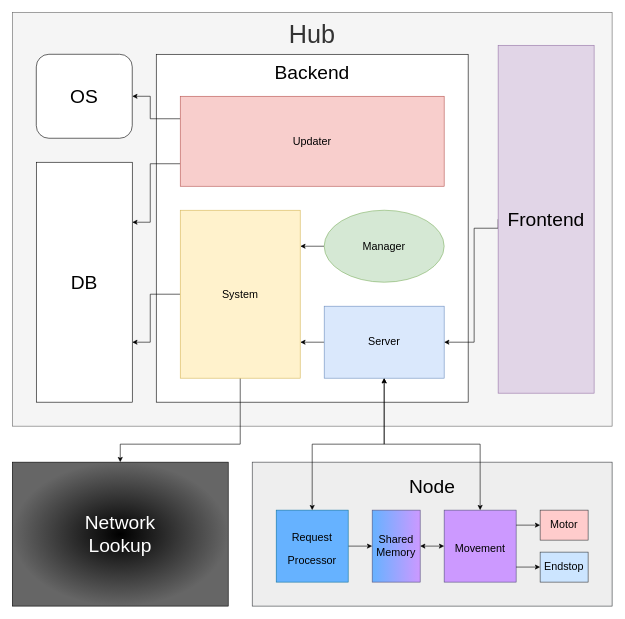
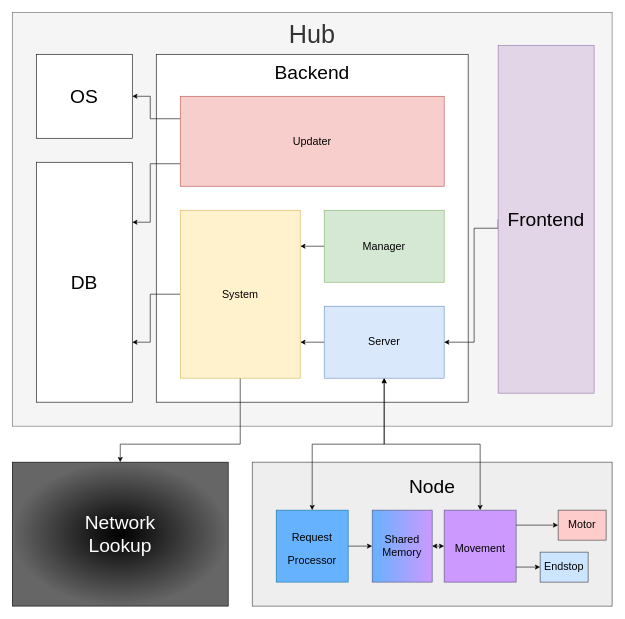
- <mxCell id="8" value="&lt;font style=&quot;font-size: 32px;&quot;&gt;OS&lt;/font&gt;" style="whiteSpace=wrap;html=1;rounded=1;" parent="1" vertex="1"><mxGeometry x="60" y="90" width="160" height="140" as="geometry" /></mxCell>
+ <mxCell id="8" value="&lt;font style=&quot;font-size: 32px;&quot;&gt;OS&lt;/font&gt;" style="rounded=0;whiteSpace=wrap;html=1;" parent="1" vertex="1"><mxGeometry x="60" y="90" width="160" height="140" as="geometry" /></mxCell>
- <mxCell id="15" value="&lt;font style=&quot;font-size: 18px;&quot;&gt;Manager&lt;/font&gt;" style="ellipse;whiteSpace=wrap;html=1;fillColor=#d5e8d4;strokeColor=#82b366;" parent="1" vertex="1"><mxGeometry x="540" y="350" width="200" height="120" as="geometry" /></mxCell>
+ <mxCell id="15" value="&lt;font style=&quot;font-size: 18px;&quot;&gt;Manager&lt;/font&gt;" style="rounded=0;whiteSpace=wrap;html=1;fillColor=#d5e8d4;strokeColor=#82b366;" parent="1" vertex="1"><mxGeometry x="540" y="350" width="200" height="120" as="geometry" /></mxCell>
- <mxCell id="21" value="Motor" style="rounded=0;whiteSpace=wrap;html=1;fontSize=18;fillColor=#ffcccc;strokeColor=#36393d;" parent="1" vertex="1"><mxGeometry x="900" y="850" width="80" height="50" as="geometry" /></mxCell>
+ <mxCell id="21" value="Motor" style="rounded=0;whiteSpace=wrap;html=1;fontSize=18;fillColor=#ffcccc;strokeColor=#36393d;" parent="1" vertex="1"><mxGeometry x="930" y="850" width="80" height="50" as="geometry" /></mxCell>
- <mxCell id="20" value="Shared Memory" style="rounded=0;whiteSpace=wrap;html=1;fontSize=18;fillColor=#CC99FF;strokeColor=#56517e;gradientColor=#66B2FF;gradientDirection=west;" parent="1" vertex="1"><mxGeometry x="620" y="850" width="80" height="120" as="geometry" /></mxCell>
+ <mxCell id="20" value="Shared Memory" style="rounded=0;whiteSpace=wrap;html=1;fontSize=18;fillColor=#CC99FF;strokeColor=#56517e;gradientColor=#66B2FF;gradientDirection=west;" parent="1" vertex="1"><mxGeometry x="620" y="850" width="100" height="120" as="geometry" /></mxCell>
